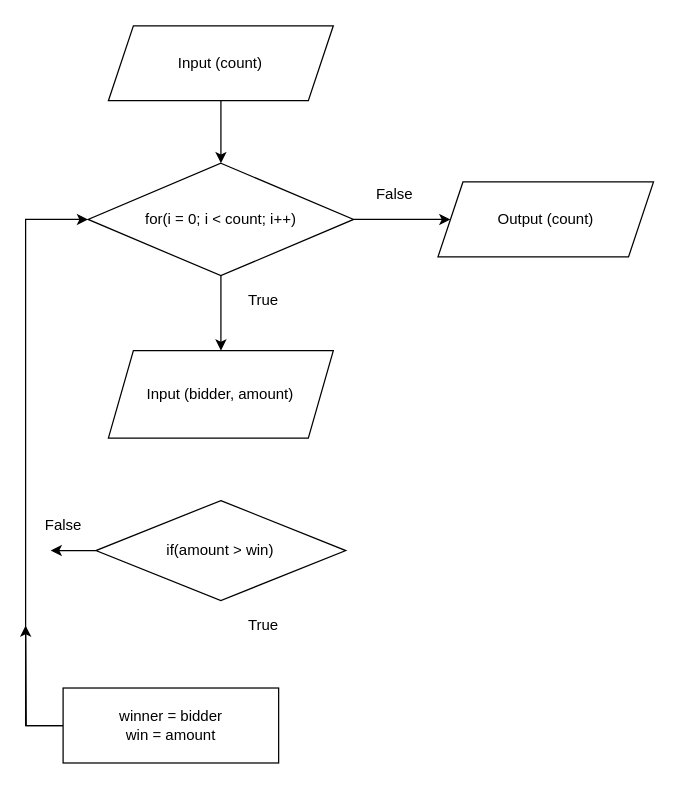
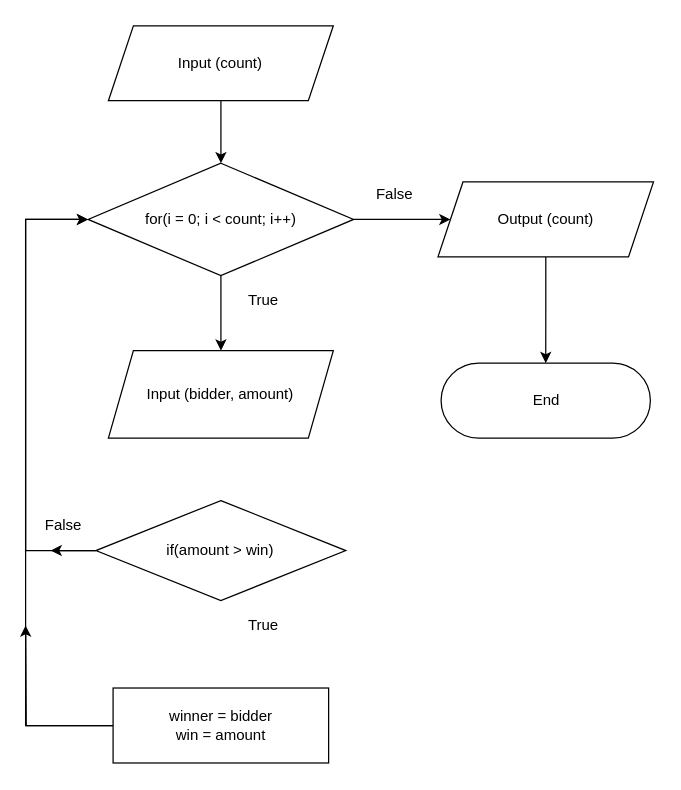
+ <mxCell id="11" style="edgeStyle=orthogonalEdgeStyle;rounded=0;orthogonalLoop=1;jettySize=auto;html=1;entryX=0.5;entryY=0;entryDx=0;entryDy=0;" edge="1" parent="1" source="12" target="13"><mxGeometry relative="1" as="geometry" /></mxCell>
+ <mxCell id="13" value="End" style="rounded=1;whiteSpace=wrap;html=1;arcSize=50;" parent="1" vertex="1"><mxGeometry x="352.5" y="290" width="167.5" height="60" as="geometry" /></mxCell>
+ <mxCell id="8" style="edgeStyle=orthogonalEdgeStyle;rounded=0;orthogonalLoop=1;jettySize=auto;html=1;entryX=0;entryY=0.5;entryDx=0;entryDy=0;" edge="1" parent="1" source="10" target="6"><mxGeometry relative="1" as="geometry"><mxPoint x="-68" y="180" as="targetPoint" /><Array as="points"><mxPoint x="20" y="440" /><mxPoint x="20" y="175" /></Array></mxGeometry></mxCell>
- <mxCell id="16" value="winner = bidder&lt;br&gt;win = amount" style="rounded=0;whiteSpace=wrap;html=1;" parent="1" vertex="1"><mxGeometry x="50" y="550" width="172.5" height="60" as="geometry" /></mxCell>
+ <mxCell id="16" value="winner = bidder&lt;br&gt;win = amount" style="rounded=0;whiteSpace=wrap;html=1;" parent="1" vertex="1"><mxGeometry x="90" y="550" width="172.5" height="60" as="geometry" /></mxCell>
